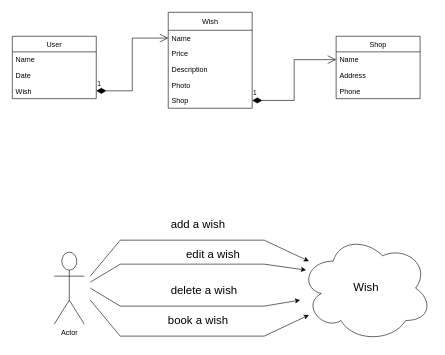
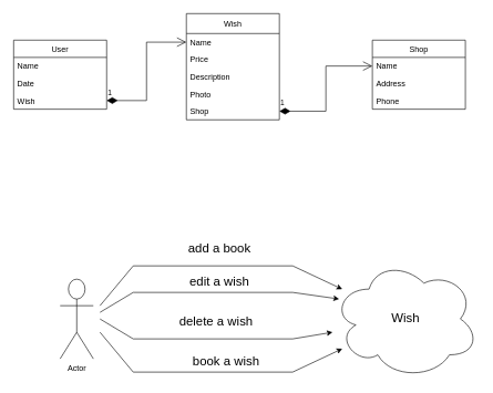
- <mxCell id="23" value="add a wish" style="text;html=1;strokeColor=none;fillColor=none;align=center;verticalAlign=middle;whiteSpace=wrap;rounded=0;fontSize=19;" vertex="1" parent="1"><mxGeometry x="270" y="360" width="120" height="30" as="geometry" /></mxCell>
+ <mxCell id="23" value="add a book" style="text;html=1;strokeColor=none;fillColor=none;align=center;verticalAlign=middle;whiteSpace=wrap;rounded=0;fontSize=19;" vertex="1" parent="1"><mxGeometry x="270" y="360" width="120" height="30" as="geometry" /></mxCell>
- <mxCell id="25" value="edit a wish" style="text;html=1;strokeColor=none;fillColor=none;align=center;verticalAlign=middle;whiteSpace=wrap;rounded=0;fontSize=19;" vertex="1" parent="1"><mxGeometry x="295" y="410" width="120" height="30" as="geometry" /></mxCell>
+ <mxCell id="25" value="edit a wish" style="text;html=1;strokeColor=none;fillColor=none;align=center;verticalAlign=middle;whiteSpace=wrap;rounded=0;fontSize=19;" vertex="1" parent="1"><mxGeometry x="270" y="410" width="120" height="30" as="geometry" /></mxCell>
- <mxCell id="24" value="delete a wish" style="text;html=1;strokeColor=none;fillColor=none;align=center;verticalAlign=middle;whiteSpace=wrap;rounded=0;fontSize=19;" vertex="1" parent="1"><mxGeometry x="280" y="470" width="120" height="30" as="geometry" /></mxCell>
+ <mxCell id="24" value="delete a wish" style="text;html=1;strokeColor=none;fillColor=none;align=center;verticalAlign=middle;whiteSpace=wrap;rounded=0;fontSize=19;" vertex="1" parent="1"><mxGeometry x="265" y="470" width="120" height="30" as="geometry" /></mxCell>
- <mxCell id="27" value="book a wish" style="text;html=1;strokeColor=none;fillColor=none;align=center;verticalAlign=middle;whiteSpace=wrap;rounded=0;fontSize=19;" vertex="1" parent="1"><mxGeometry x="270" y="520" width="120" height="30" as="geometry" /></mxCell>
+ <mxCell id="27" value="book a wish" style="text;html=1;strokeColor=none;fillColor=none;align=center;verticalAlign=middle;whiteSpace=wrap;rounded=0;fontSize=19;" vertex="1" parent="1"><mxGeometry x="280" y="530" width="120" height="30" as="geometry" /></mxCell>
